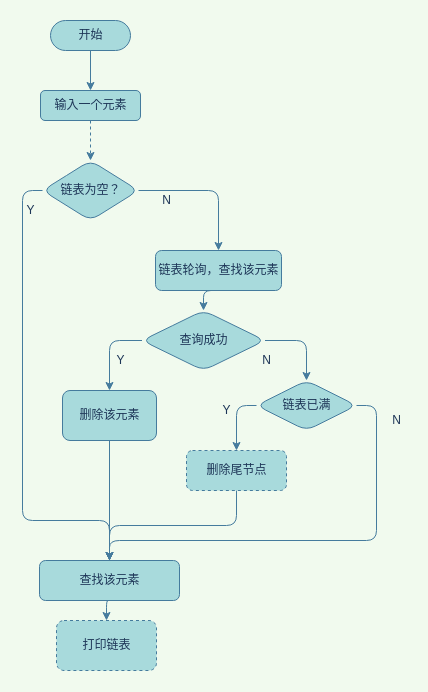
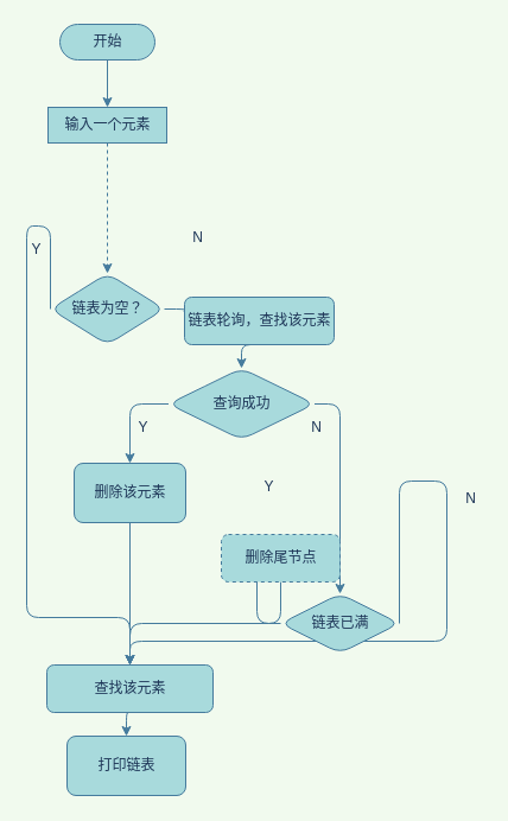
- <mxCell id="5" value="输入一个元素" style="html=1;dashed=0;whitespace=wrap;rounded=1;fillColor=#A8DADC;strokeColor=#457B9D;fontColor=#1D3557;" vertex="1" parent="1"><mxGeometry x="40" y="90" width="100" height="30" as="geometry" /></mxCell>
+ <mxCell id="5" value="输入一个元素" style="html=1;dashed=0;whitespace=wrap;fillColor=#A8DADC;strokeColor=#457B9D;fontColor=#1D3557;rounded=0;" vertex="1" parent="1"><mxGeometry x="40" y="90" width="100" height="30" as="geometry" /></mxCell>
- <mxCell id="8" value="链表为空？" style="shape=rhombus;html=1;dashed=0;whitespace=wrap;perimeter=rhombusPerimeter;rounded=1;fillColor=#A8DADC;strokeColor=#457B9D;fontColor=#1D3557;" vertex="1" parent="1"><mxGeometry x="42" y="160" width="96" height="60" as="geometry" /></mxCell>
+ <mxCell id="8" value="链表为空？" style="shape=rhombus;html=1;dashed=0;whitespace=wrap;perimeter=rhombusPerimeter;rounded=1;fillColor=#A8DADC;strokeColor=#457B9D;fontColor=#1D3557;" vertex="1" parent="1"><mxGeometry x="42" y="230" width="96" height="60" as="geometry" /></mxCell>
- <mxCell id="25" value="链表已满" style="shape=rhombus;html=1;dashed=0;whitespace=wrap;perimeter=rhombusPerimeter;rounded=1;fillColor=#A8DADC;strokeColor=#457B9D;fontColor=#1D3557;" vertex="1" parent="1"><mxGeometry x="256" y="380" width="100" height="50" as="geometry" /></mxCell>
+ <mxCell id="25" value="链表已满" style="shape=rhombus;html=1;dashed=0;whitespace=wrap;perimeter=rhombusPerimeter;rounded=1;fillColor=#A8DADC;strokeColor=#457B9D;fontColor=#1D3557;" vertex="1" parent="1"><mxGeometry x="236" y="500" width="100" height="50" as="geometry" /></mxCell>
- <mxCell id="21" value="打印链表" style="html=1;dashed=1;whitespace=wrap;rounded=1;fillColor=#A8DADC;strokeColor=#457B9D;fontColor=#1D3557;" vertex="1" parent="1"><mxGeometry x="56" y="620" width="100" height="50" as="geometry" /></mxCell>
+ <mxCell id="21" value="打印链表" style="html=1;dashed=0;whitespace=wrap;rounded=1;fillColor=#A8DADC;strokeColor=#457B9D;fontColor=#1D3557;" vertex="1" parent="1"><mxGeometry x="56" y="620" width="100" height="50" as="geometry" /></mxCell>
